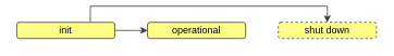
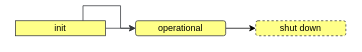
- <mxCell id="7" value="" style="edgeStyle=orthogonalEdgeStyle;rounded=0;orthogonalLoop=1;jettySize=auto;html=1;fillColor=#ffff88;strokeColor=#36393d;entryX=0.5;entryY=0;entryDx=0;entryDy=0;exitX=0.75;exitY=0;exitDx=0;exitDy=0;" edge="1" parent="1" source="3" target="6"><mxGeometry relative="1" as="geometry"><mxPoint x="-40" y="-15" as="sourcePoint" /><mxPoint x="400" y="-15" as="targetPoint" /></mxGeometry></mxCell>
+ <mxCell id="7" value="" style="edgeStyle=orthogonalEdgeStyle;rounded=0;orthogonalLoop=1;jettySize=auto;html=1;fillColor=#ffff88;strokeColor=#36393d;exitX=0.75;exitY=0;exitDx=0;exitDy=0;" edge="1" parent="1" source="3" target="5"><mxGeometry relative="1" as="geometry"><mxPoint x="-40" y="-15" as="sourcePoint" /><mxPoint x="400" y="-15" as="targetPoint" /></mxGeometry></mxCell>
- <mxCell id="3" value="init" style="rounded=1;whiteSpace=wrap;html=1;fillColor=#ffff88;strokeColor=#36393d;" parent="1" vertex="1"><mxGeometry x="20" y="20" width="120" height="20" as="geometry" /></mxCell>
+ <mxCell id="3" value="init" style="whiteSpace=wrap;html=1;fillColor=#ffff88;strokeColor=#36393d;rounded=0;" parent="1" vertex="1"><mxGeometry x="20" y="20" width="120" height="20" as="geometry" /></mxCell>
+ <mxCell id="4" value="" style="edgeStyle=orthogonalEdgeStyle;rounded=0;orthogonalLoop=1;jettySize=auto;html=1;" edge="1" parent="1" source="5" target="6"><mxGeometry relative="1" as="geometry" /></mxCell>
